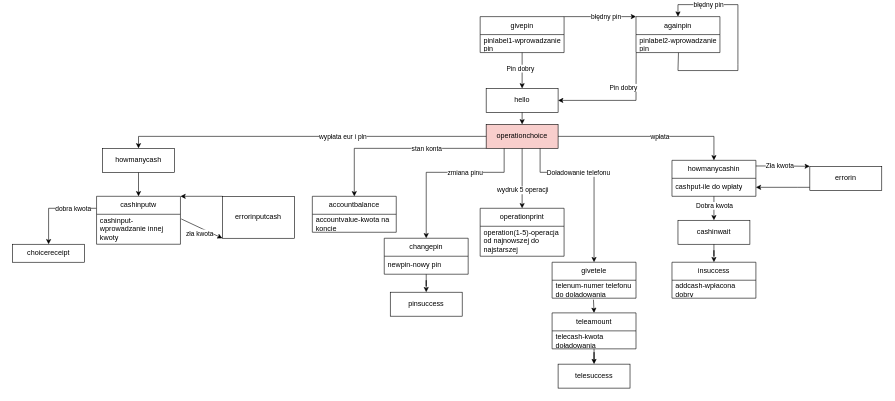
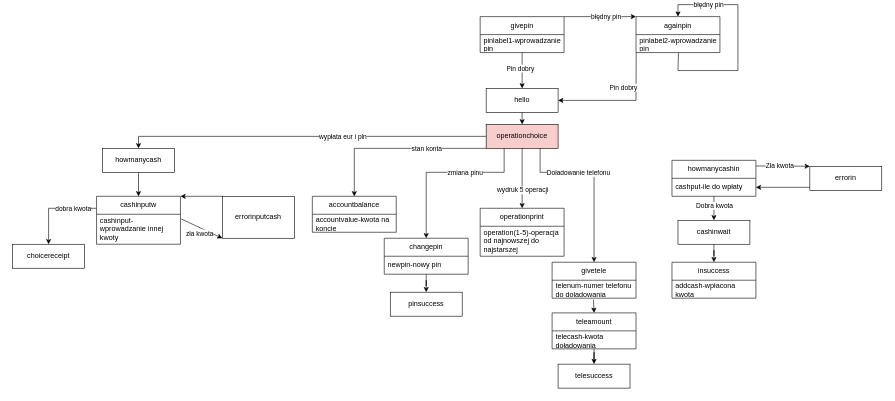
- <mxCell id="33" value="" style="endArrow=classic;html=1;rounded=0;exitX=1;exitY=0.5;exitDx=0;exitDy=0;entryX=0.5;entryY=0;entryDx=0;entryDy=0;" parent="1" source="6" target="59" edge="1"><mxGeometry width="50" height="50" relative="1" as="geometry"><mxPoint x="1060" y="430" as="sourcePoint" /><mxPoint x="1190" y="280" as="targetPoint" /><Array as="points"><mxPoint x="1190" y="220" /></Array></mxGeometry></mxCell>
- <mxCell id="34" value="wpłata" style="edgeLabel;html=1;align=center;verticalAlign=middle;resizable=0;points=[];" parent="33" vertex="1" connectable="0"><mxGeometry x="0.171" y="-3" relative="1" as="geometry"><mxPoint x="-7" y="-3" as="offset" /></mxGeometry></mxCell>
- <mxCell id="19" value="choicereceipt" style="rounded=0;whiteSpace=wrap;html=1;" parent="1" vertex="1"><mxGeometry x="20" y="400" width="120" height="30" as="geometry" /></mxCell>
+ <mxCell id="19" value="choicereceipt" style="rounded=0;whiteSpace=wrap;html=1;" parent="1" vertex="1"><mxGeometry x="20" y="400" width="120" height="40" as="geometry" /></mxCell>
- <mxCell id="66" value="addcash-wpłacona dobry" style="text;strokeColor=none;fillColor=none;align=left;verticalAlign=middle;spacingLeft=4;spacingRight=4;overflow=hidden;points=[[0,0.5],[1,0.5]];portConstraint=eastwest;rotatable=0;whiteSpace=wrap;html=1;" parent="65" vertex="1"><mxGeometry y="30" width="140" height="30" as="geometry" /></mxCell>
+ <mxCell id="66" value="addcash-wpłacona kwota" style="text;strokeColor=none;fillColor=none;align=left;verticalAlign=middle;spacingLeft=4;spacingRight=4;overflow=hidden;points=[[0,0.5],[1,0.5]];portConstraint=eastwest;rotatable=0;whiteSpace=wrap;html=1;" parent="65" vertex="1"><mxGeometry y="30" width="140" height="30" as="geometry" /></mxCell>
